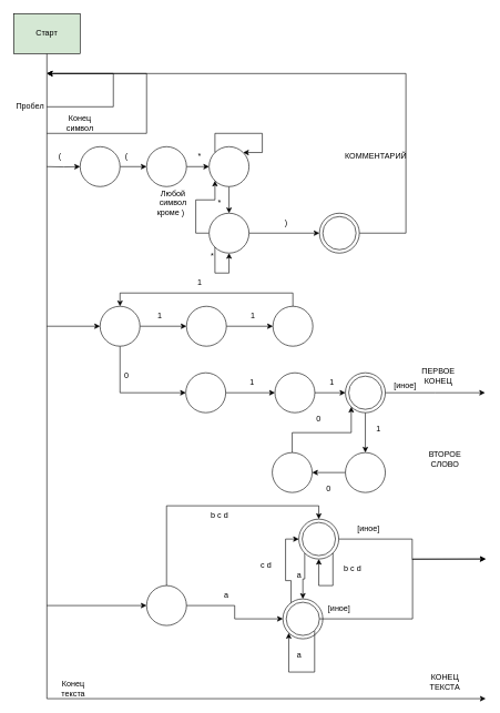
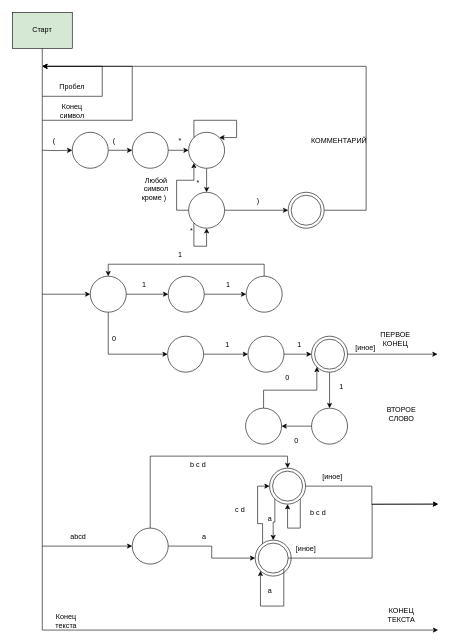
- <mxCell id="47" value="Пробел" style="text;html=1;strokeColor=none;fillColor=none;align=center;verticalAlign=middle;whiteSpace=wrap;rounded=0;" parent="1" vertex="1"><mxGeometry x="15" y="145" width="60" height="30" as="geometry" /></mxCell>
+ <mxCell id="47" value="Пробел" style="text;html=1;strokeColor=none;fillColor=none;align=center;verticalAlign=middle;whiteSpace=wrap;rounded=0;" parent="1" vertex="1"><mxGeometry x="90" y="130" width="60" height="30" as="geometry" /></mxCell>
- <mxCell id="38" value="Любой символ&lt;br&gt;кроме )&amp;nbsp;&amp;nbsp;" style="text;html=1;strokeColor=none;fillColor=none;align=center;verticalAlign=middle;whiteSpace=wrap;rounded=0;" parent="1" vertex="1"><mxGeometry x="230" y="290" width="60" height="30" as="geometry" /></mxCell>
+ <mxCell id="38" value="Любой символ&lt;br&gt;кроме )&amp;nbsp;&amp;nbsp;" style="text;html=1;strokeColor=none;fillColor=none;align=center;verticalAlign=middle;whiteSpace=wrap;rounded=0;" parent="1" vertex="1"><mxGeometry x="230" y="300" width="60" height="30" as="geometry" /></mxCell>
+ <mxCell id="79" value="abcd" style="text;html=1;strokeColor=none;fillColor=none;align=center;verticalAlign=middle;whiteSpace=wrap;rounded=0;" parent="1" vertex="1"><mxGeometry x="100" y="880" width="60" height="30" as="geometry" /></mxCell>
